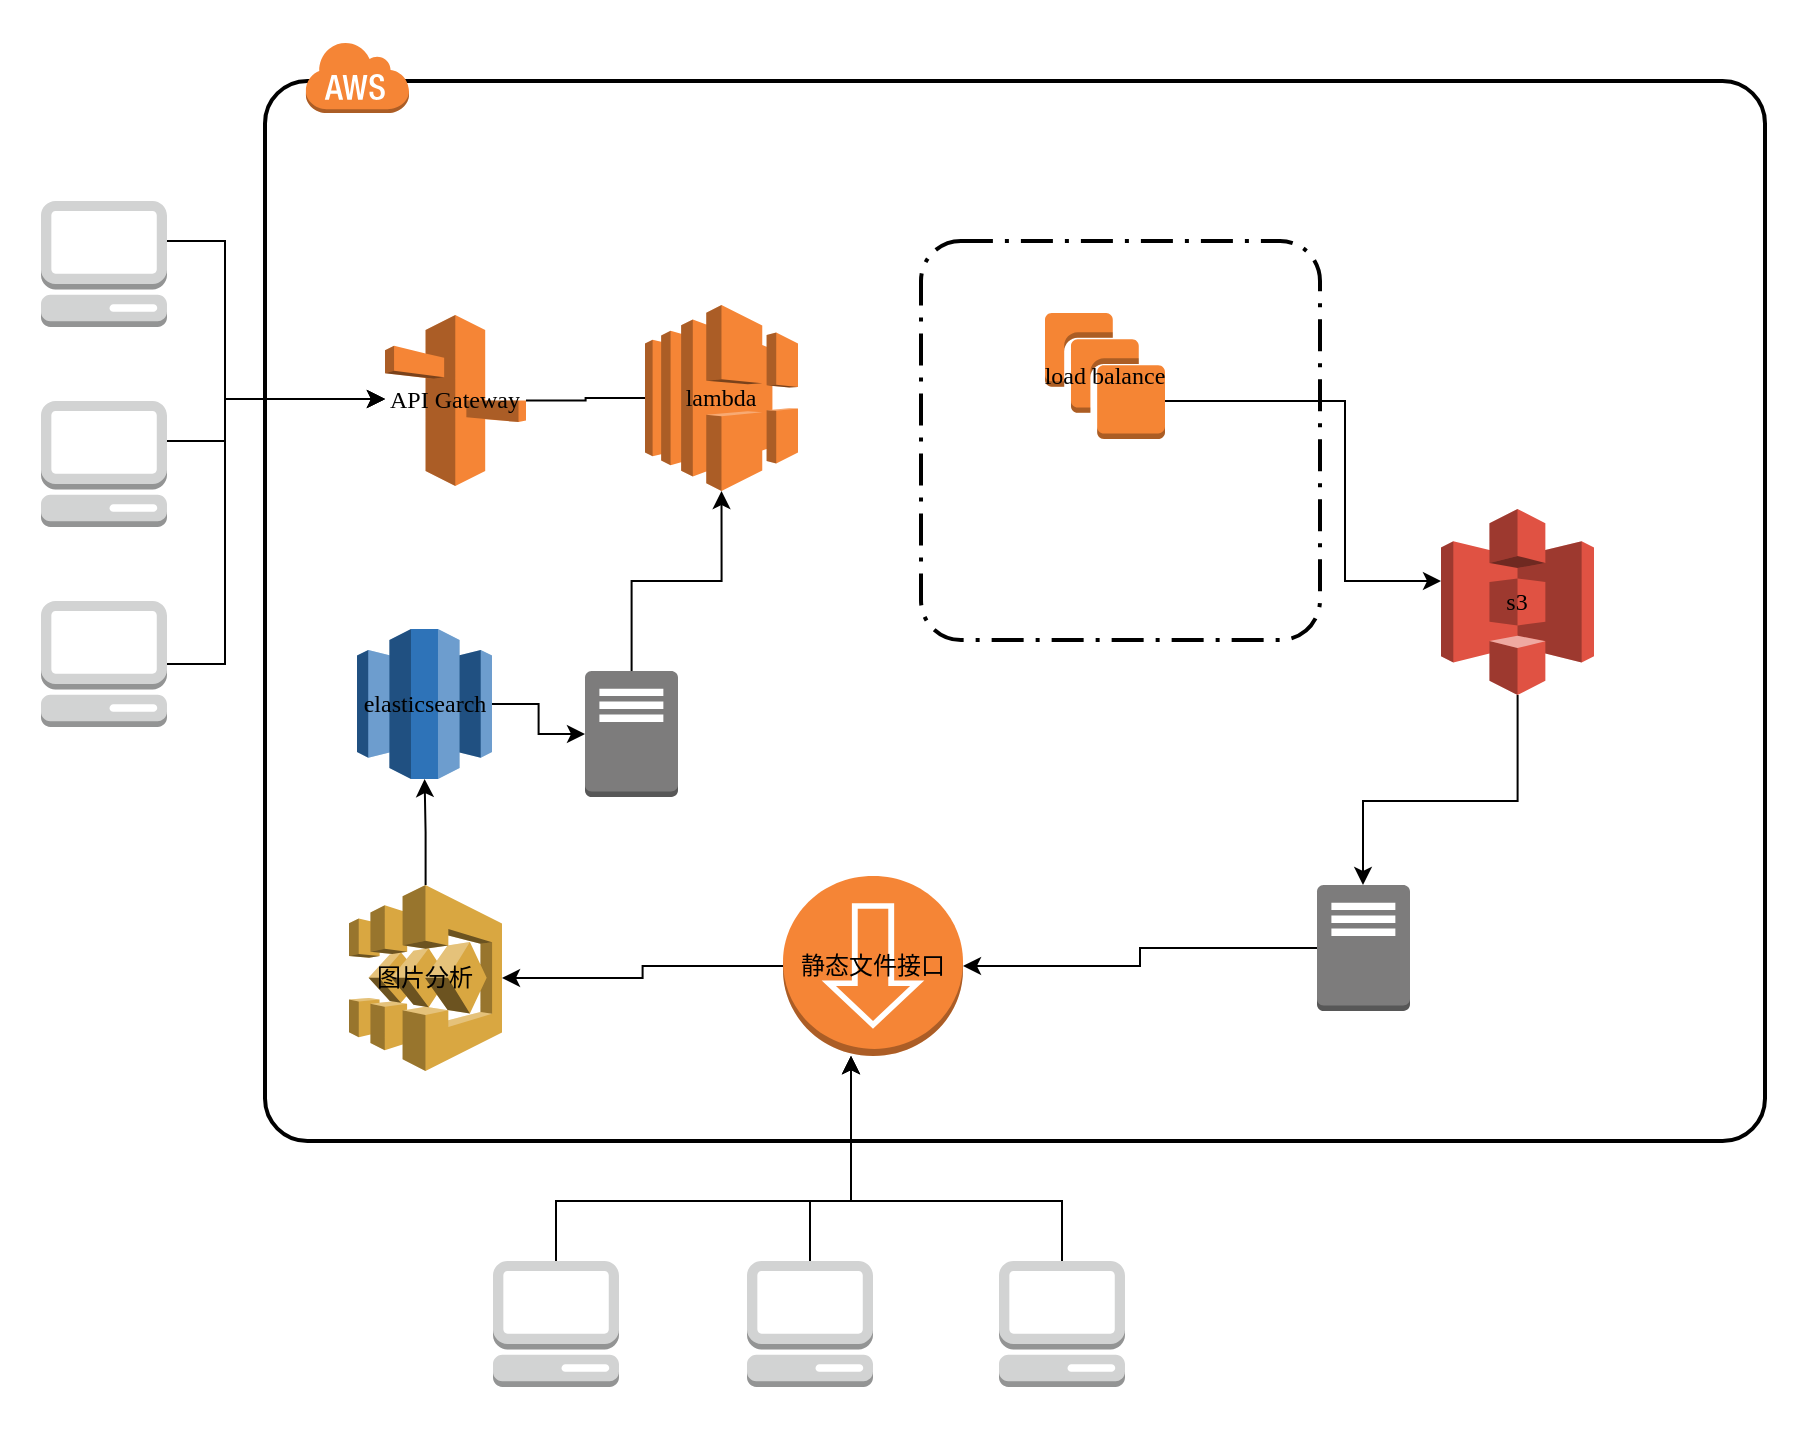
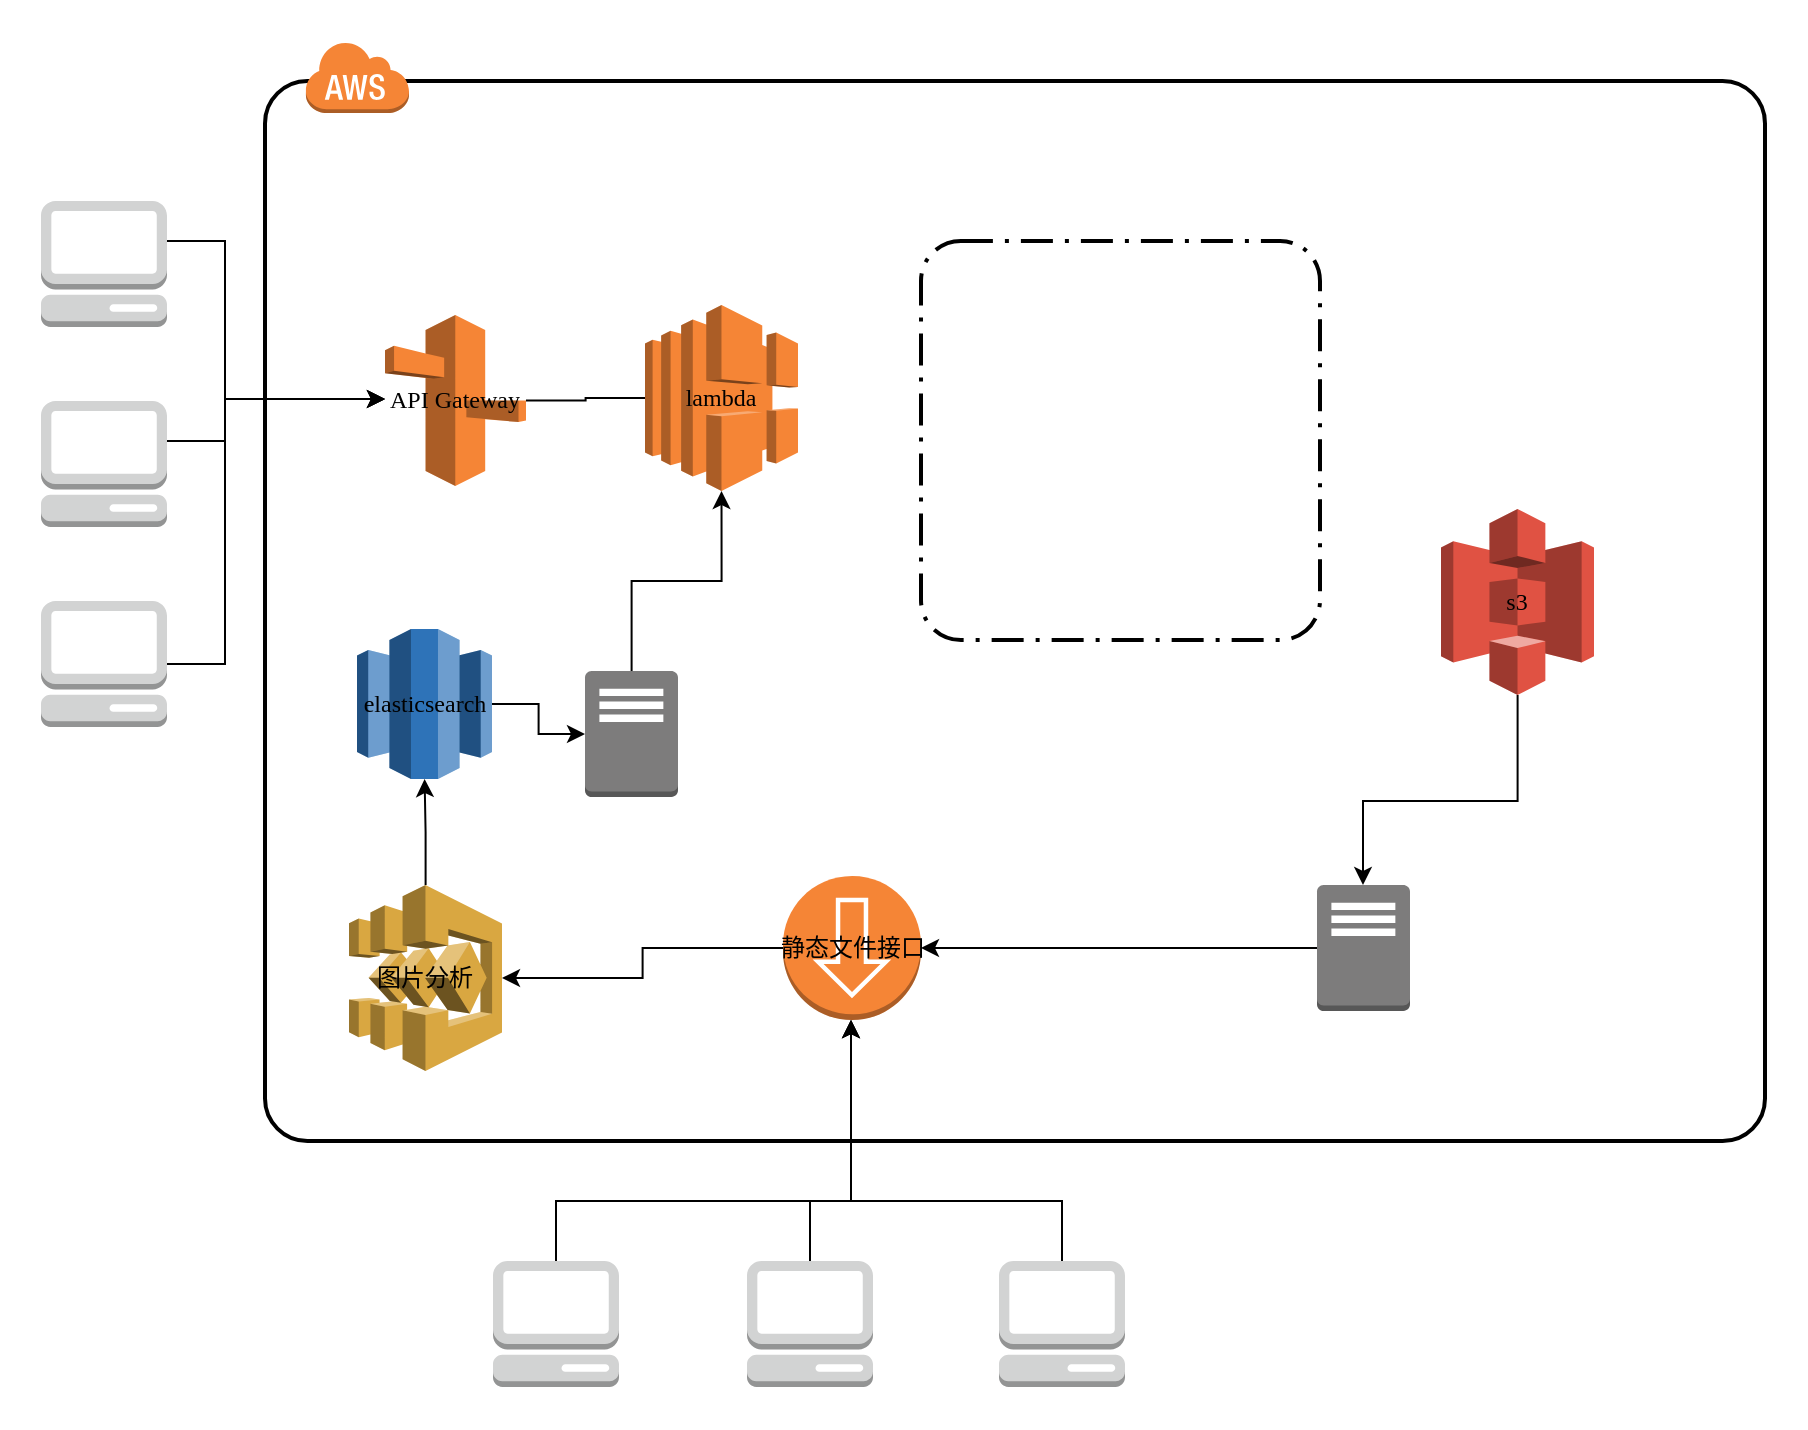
- <mxCell id="15" value="load balance" style="dashed=0;html=1;shape=mxgraph.aws3.instances;fillColor=#F58534;gradientColor=none;rounded=1;shadow=0;comic=0;strokeColor=#E6E6E6;strokeWidth=6;fontFamily=Verdana;fontSize=12;fontColor=#000000;" parent="1" vertex="1"><mxGeometry x="522" y="156" width="60" height="63" as="geometry" /></mxCell>
- <mxCell id="14" style="edgeStyle=orthogonalEdgeStyle;rounded=0;html=1;labelBackgroundColor=none;strokeWidth=1;fontFamily=Verdana;fontSize=12;" parent="1" source="15" target="17" edge="1"><mxGeometry relative="1" as="geometry"><Array as="points"><mxPoint x="672" y="200" /><mxPoint x="672" y="290" /></Array></mxGeometry></mxCell>
- <mxCell id="23" value="静态文件接口" style="dashed=0;html=1;shape=mxgraph.aws3.streaming_distribution;fillColor=#F58536;gradientColor=none;rounded=1;shadow=0;comic=0;strokeColor=#E6E6E6;strokeWidth=6;fontFamily=Verdana;fontSize=12;fontColor=#000000;" parent="1" vertex="1"><mxGeometry x="391" y="437.5" width="90" height="90" as="geometry" /></mxCell>
+ <mxCell id="23" value="静态文件接口" style="dashed=0;html=1;shape=mxgraph.aws3.streaming_distribution;fillColor=#F58536;gradientColor=none;rounded=1;shadow=0;comic=0;strokeColor=#E6E6E6;strokeWidth=6;fontFamily=Verdana;fontSize=12;fontColor=#000000;" parent="1" vertex="1"><mxGeometry x="391" y="437.5" width="69" height="72" as="geometry" /></mxCell>
